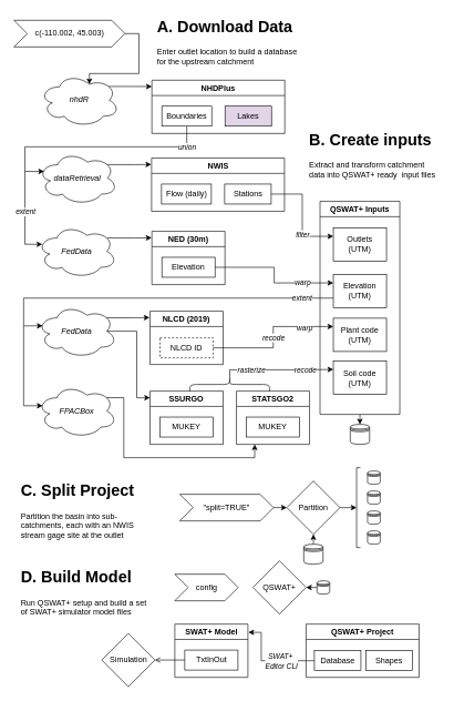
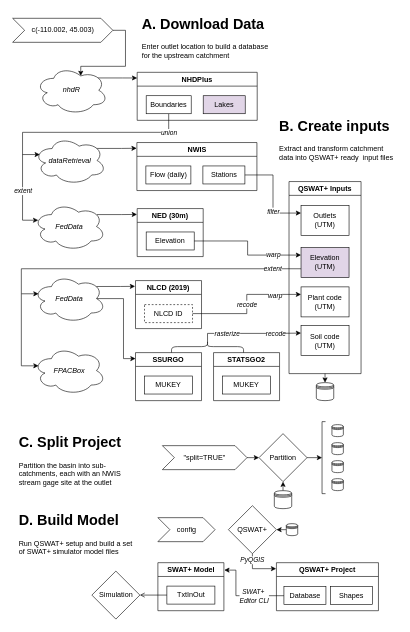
- <mxCell id="34" value="&lt;div&gt;Elevation (UTM)&lt;br&gt;&lt;/div&gt;" style="rounded=0;whiteSpace=wrap;html=1;labelBackgroundColor=none;" parent="32" vertex="1"><mxGeometry x="20" y="110" width="80" height="50" as="geometry" /></mxCell>
+ <mxCell id="34" value="&lt;div&gt;Elevation (UTM)&lt;br&gt;&lt;/div&gt;" style="rounded=0;whiteSpace=wrap;html=1;labelBackgroundColor=none;fillColor=#e1d5e7;" parent="32" vertex="1"><mxGeometry x="20" y="110" width="80" height="50" as="geometry" /></mxCell>
- <mxCell id="8" style="edgeStyle=orthogonalEdgeStyle;rounded=0;orthogonalLoop=1;jettySize=auto;html=1;exitX=0.871;exitY=0.248;exitDx=0;exitDy=0;exitPerimeter=0;entryX=0.25;entryY=1;entryDx=0;entryDy=0;labelBackgroundColor=none;fontColor=default;" parent="1" source="9" target="19" edge="1"><mxGeometry relative="1" as="geometry"><mxPoint x="175.22" y="617" as="sourcePoint" /><mxPoint x="367.72" y="675.659" as="targetPoint" /><Array as="points"><mxPoint x="185.72" y="597" /><mxPoint x="185.72" y="687" /><mxPoint x="382.72" y="687" /></Array></mxGeometry></mxCell>
+ <mxCell id="64" style="edgeStyle=orthogonalEdgeStyle;rounded=0;orthogonalLoop=1;jettySize=auto;html=1;exitX=0.5;exitY=1;exitDx=0;exitDy=0;entryX=-0.003;entryY=0.125;entryDx=0;entryDy=0;entryPerimeter=0;labelBackgroundColor=none;fontColor=default;" parent="1" source="66" target="42" edge="1"><mxGeometry relative="1" as="geometry" /></mxCell>
+ <mxCell id="65" value="&lt;i&gt;PyQGIS&lt;/i&gt;" style="edgeLabel;html=1;align=center;verticalAlign=middle;resizable=0;points=[];" parent="64" vertex="1" connectable="0"><mxGeometry x="-0.69" y="-1" relative="1" as="geometry"><mxPoint as="offset" /></mxGeometry></mxCell>
